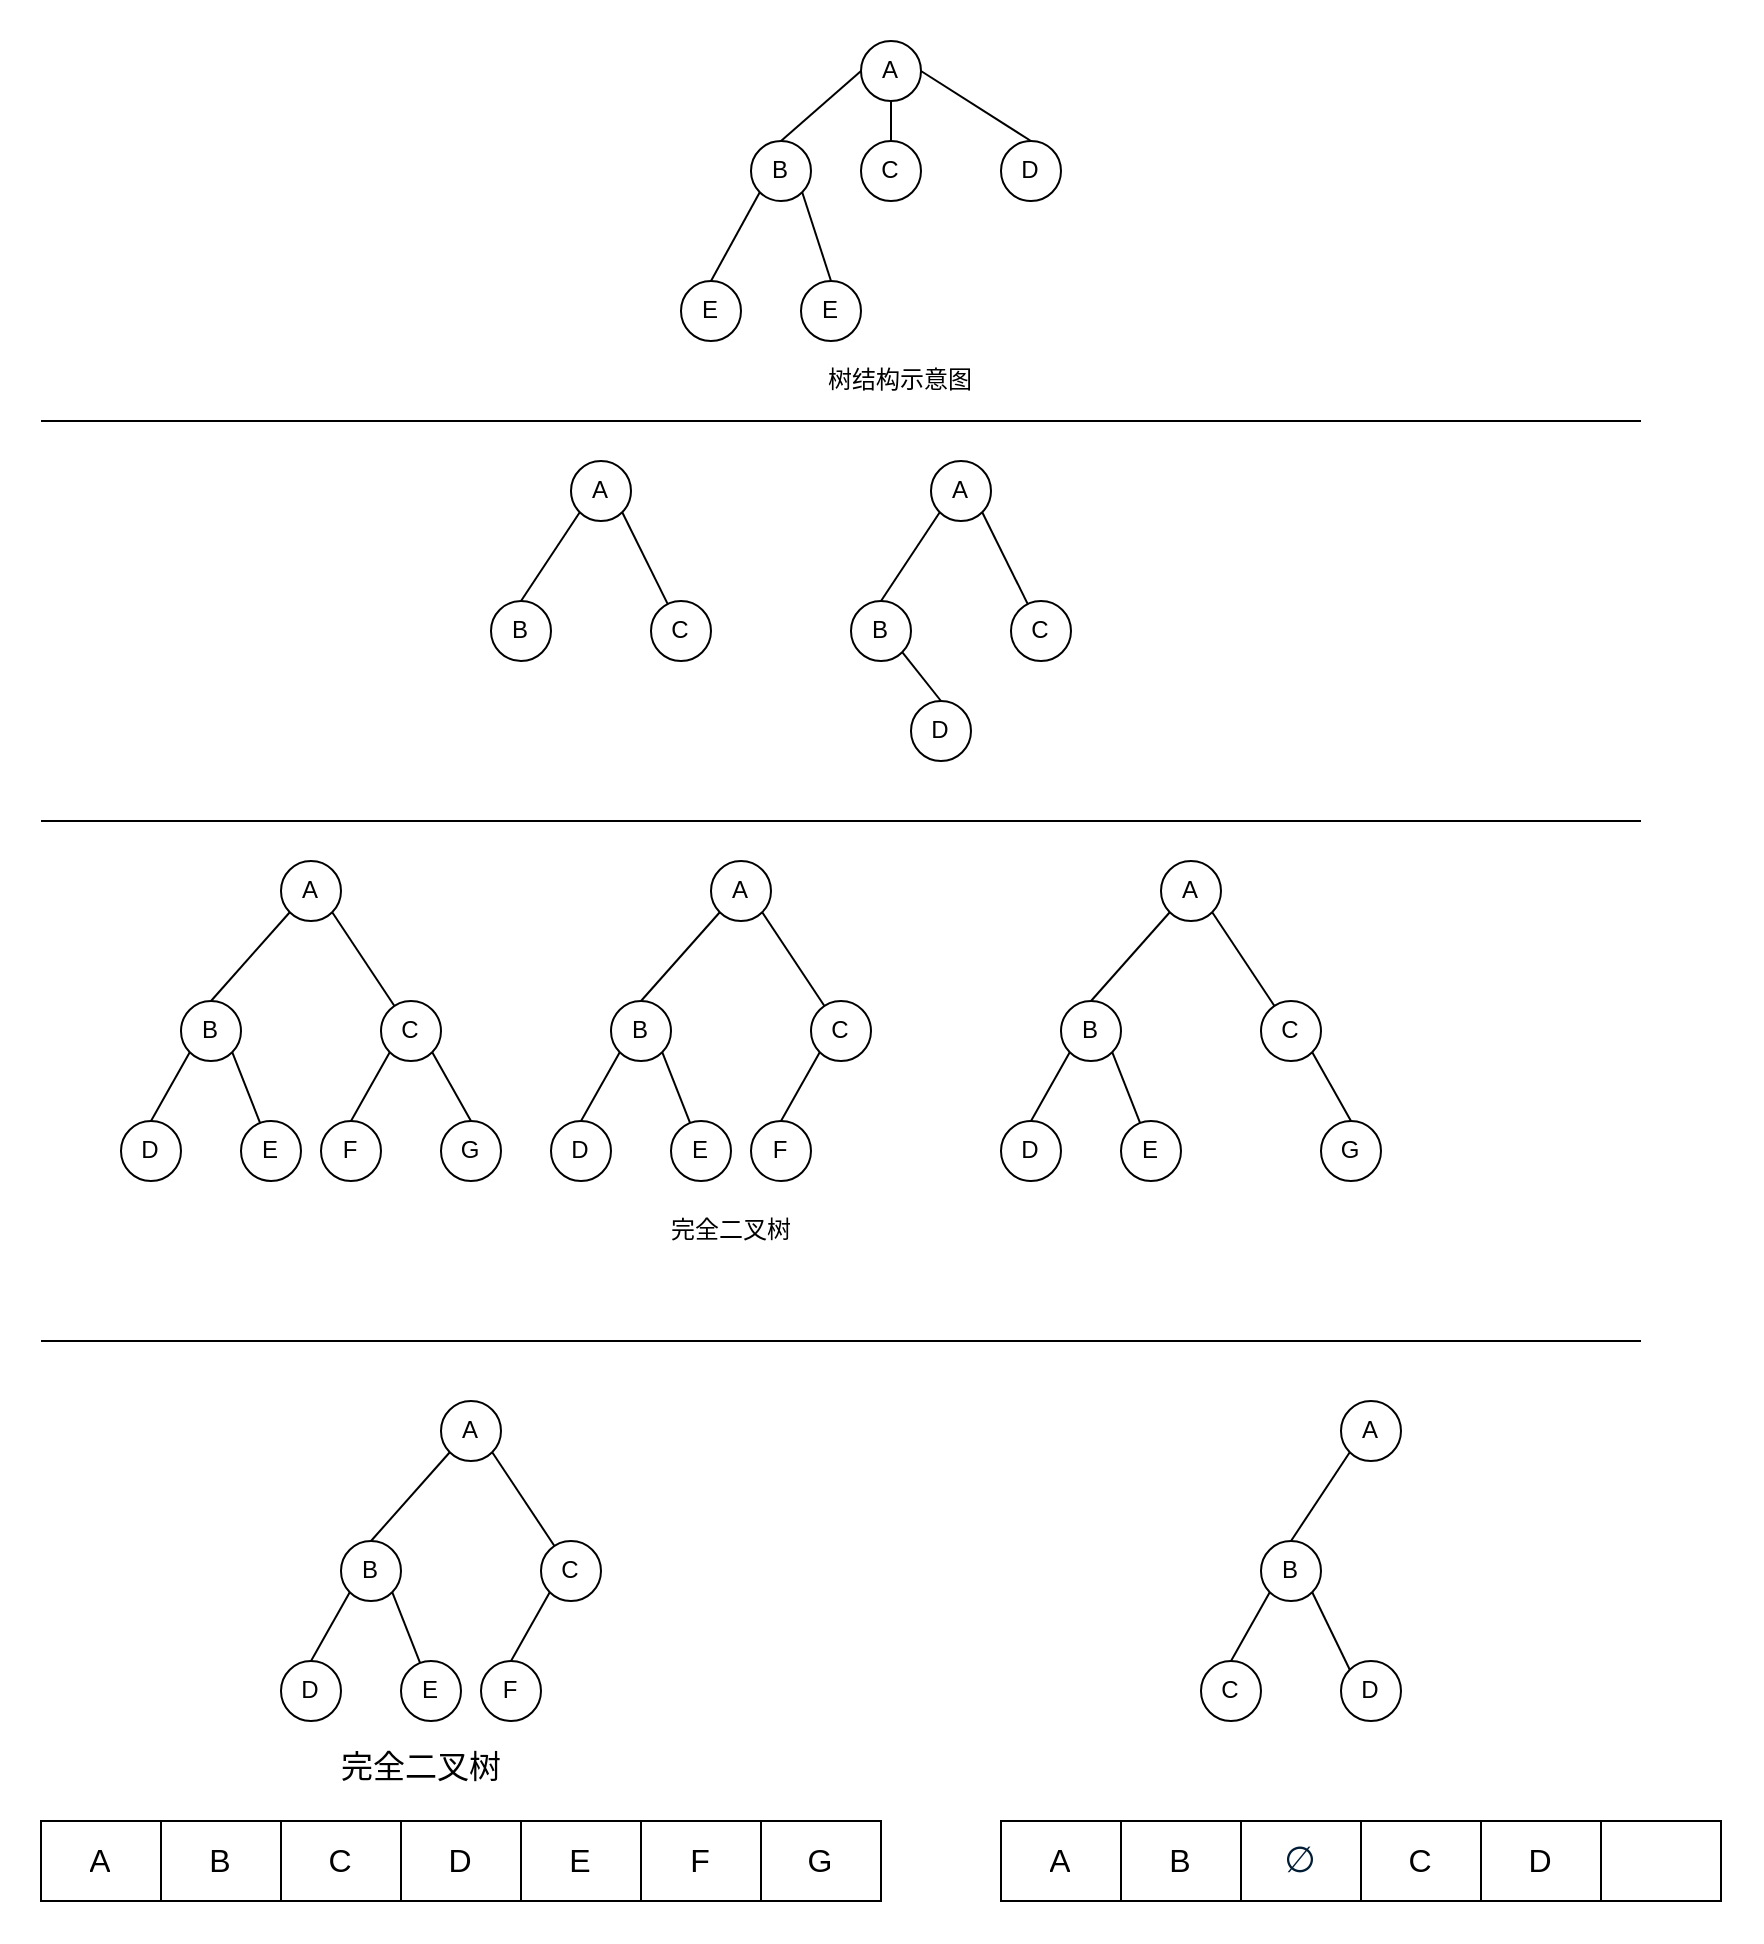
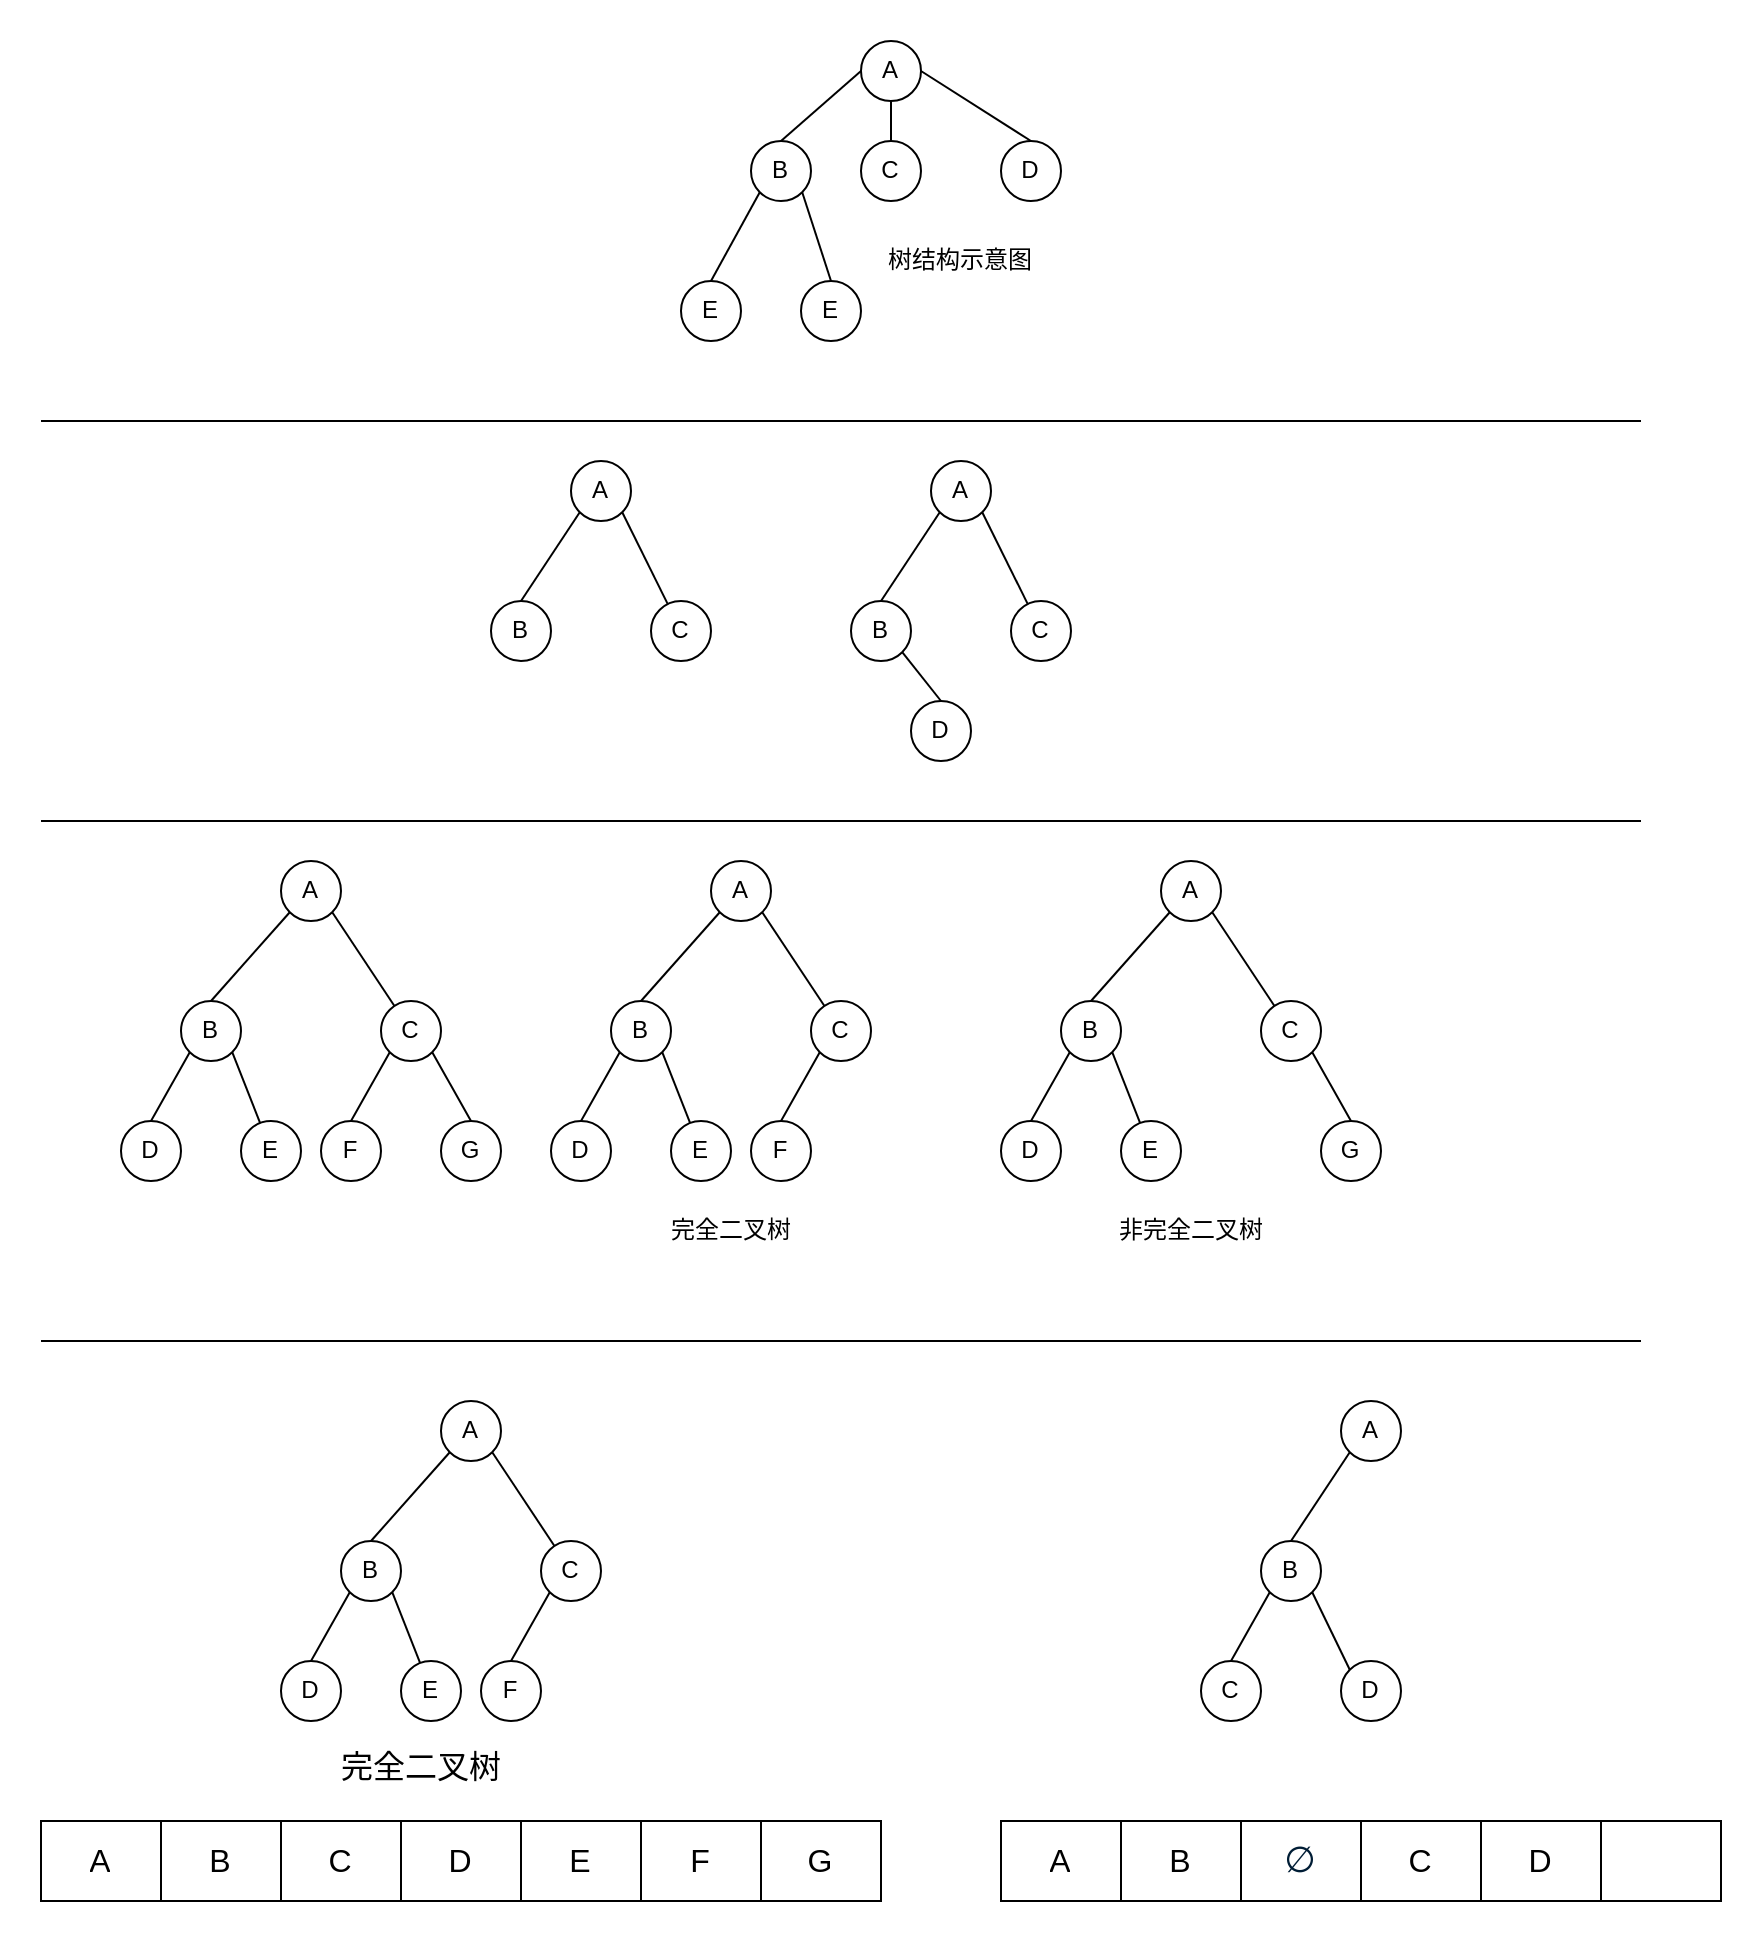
- <mxCell id="13" value="树结构示意图" style="text;html=1;align=center;verticalAlign=middle;whiteSpace=wrap;rounded=0;" parent="1" vertex="1"><mxGeometry x="410" y="180" width="80" height="20" as="geometry" /></mxCell>
+ <mxCell id="13" value="树结构示意图" style="text;html=1;align=center;verticalAlign=middle;whiteSpace=wrap;rounded=0;" parent="1" vertex="1"><mxGeometry x="440" y="120" width="80" height="20" as="geometry" /></mxCell>
+ <mxCell id="65" value="非完全二叉树" style="text;html=1;align=center;verticalAlign=middle;resizable=0;points=[];autosize=1;strokeColor=none;fillColor=none;" vertex="1" parent="1"><mxGeometry x="545" y="600" width="100" height="30" as="geometry" /></mxCell>
